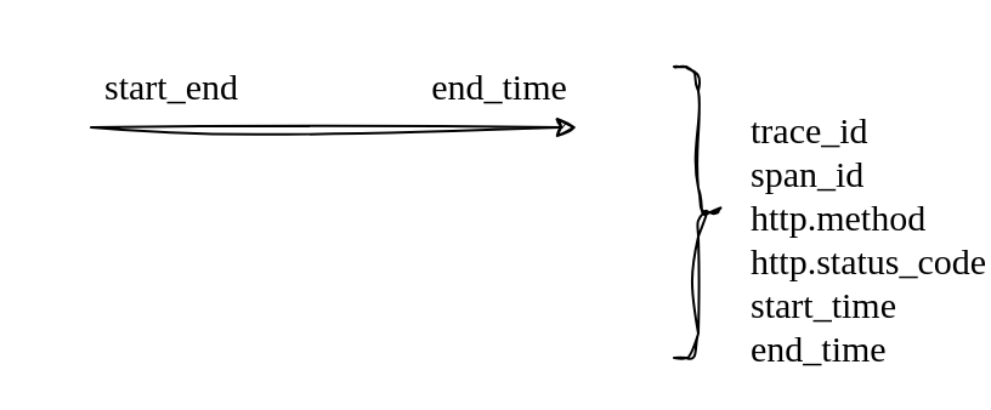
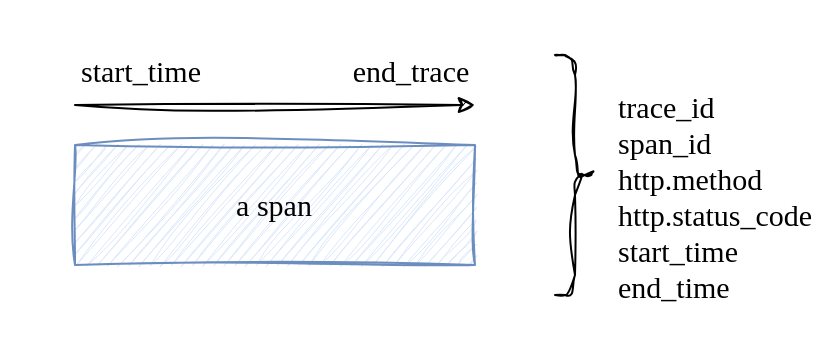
- <mxCell id="4" value="start_end" style="text;html=1;align=center;verticalAlign=middle;resizable=0;points=[];autosize=1;strokeColor=none;fillColor=none;fontFamily=Architects Daughter;fontSource=https%3A%2F%2Ffonts.googleapis.com%2Fcss%3Ffamily%3DArchitects%2BDaughter;fontSize=15;" parent="1" vertex="1"><mxGeometry x="20" y="20" width="100" height="30" as="geometry" /></mxCell>
+ <mxCell id="4" value="start_time" style="text;html=1;align=center;verticalAlign=middle;resizable=0;points=[];autosize=1;strokeColor=none;fillColor=none;fontFamily=Architects Daughter;fontSource=https%3A%2F%2Ffonts.googleapis.com%2Fcss%3Ffamily%3DArchitects%2BDaughter;fontSize=15;" parent="1" vertex="1"><mxGeometry x="20" y="20" width="100" height="30" as="geometry" /></mxCell>
- <mxCell id="5" value="end_time" style="text;html=1;align=center;verticalAlign=middle;resizable=0;points=[];autosize=1;strokeColor=none;fillColor=none;fontFamily=Architects Daughter;fontSource=https%3A%2F%2Ffonts.googleapis.com%2Fcss%3Ffamily%3DArchitects%2BDaughter;fontSize=15;" parent="1" vertex="1"><mxGeometry x="160" y="20" width="90" height="30" as="geometry" /></mxCell>
+ <mxCell id="5" value="end_trace" style="text;html=1;align=center;verticalAlign=middle;resizable=0;points=[];autosize=1;strokeColor=none;fillColor=none;fontFamily=Architects Daughter;fontSource=https%3A%2F%2Ffonts.googleapis.com%2Fcss%3Ffamily%3DArchitects%2BDaughter;fontSize=15;" parent="1" vertex="1"><mxGeometry x="160" y="20" width="90" height="30" as="geometry" /></mxCell>
+ <mxCell id="2" value="a span" style="rounded=0;whiteSpace=wrap;html=1;sketch=1;hachureGap=4;jiggle=2;curveFitting=1;fontFamily=Architects Daughter;fontSource=https%3A%2F%2Ffonts.googleapis.com%2Fcss%3Ffamily%3DArchitects%2BDaughter;fillColor=#dae8fc;strokeColor=#6c8ebf;fontSize=15;" parent="1" vertex="1"><mxGeometry x="37" y="72" width="200" height="60" as="geometry" /></mxCell>
